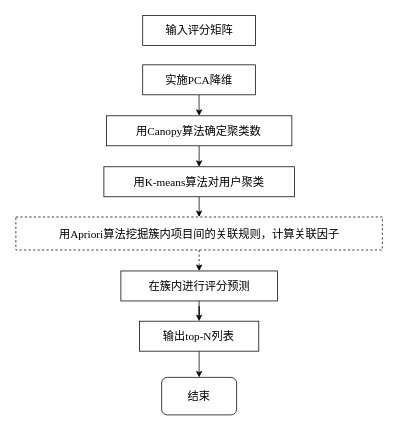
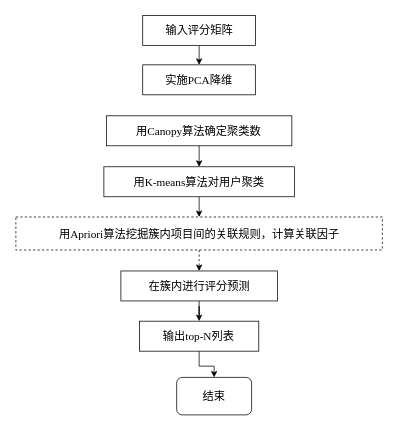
+ <mxCell id="2" style="edgeStyle=orthogonalEdgeStyle;rounded=0;orthogonalLoop=1;jettySize=auto;html=1;exitX=0.5;exitY=1;exitDx=0;exitDy=0;fontFamily=Verdana;fontSize=15;fontStyle=0;spacing=2;" parent="1" source="3" target="5" edge="1"><mxGeometry relative="1" as="geometry" /></mxCell>
- <mxCell id="4" style="edgeStyle=orthogonalEdgeStyle;rounded=0;orthogonalLoop=1;jettySize=auto;html=1;exitX=0.5;exitY=1;exitDx=0;exitDy=0;entryX=0.5;entryY=0;entryDx=0;entryDy=0;" parent="1" source="5" target="7" edge="1"><mxGeometry relative="1" as="geometry" /></mxCell>
- <mxCell id="12" value="&lt;font style=&quot;font-size: 15px;&quot;&gt;结束&lt;/font&gt;" style="rounded=1;whiteSpace=wrap;html=1;fontSize=15;fontStyle=0;spacing=2;" parent="1" vertex="1"><mxGeometry x="215.01" y="503" width="100" height="50" as="geometry" /></mxCell>
+ <mxCell id="12" value="&lt;font style=&quot;font-size: 15px;&quot;&gt;结束&lt;/font&gt;" style="rounded=1;whiteSpace=wrap;html=1;fontSize=15;fontStyle=0;spacing=2;" parent="1" vertex="1"><mxGeometry x="235.01" y="503" width="100" height="50" as="geometry" /></mxCell>
